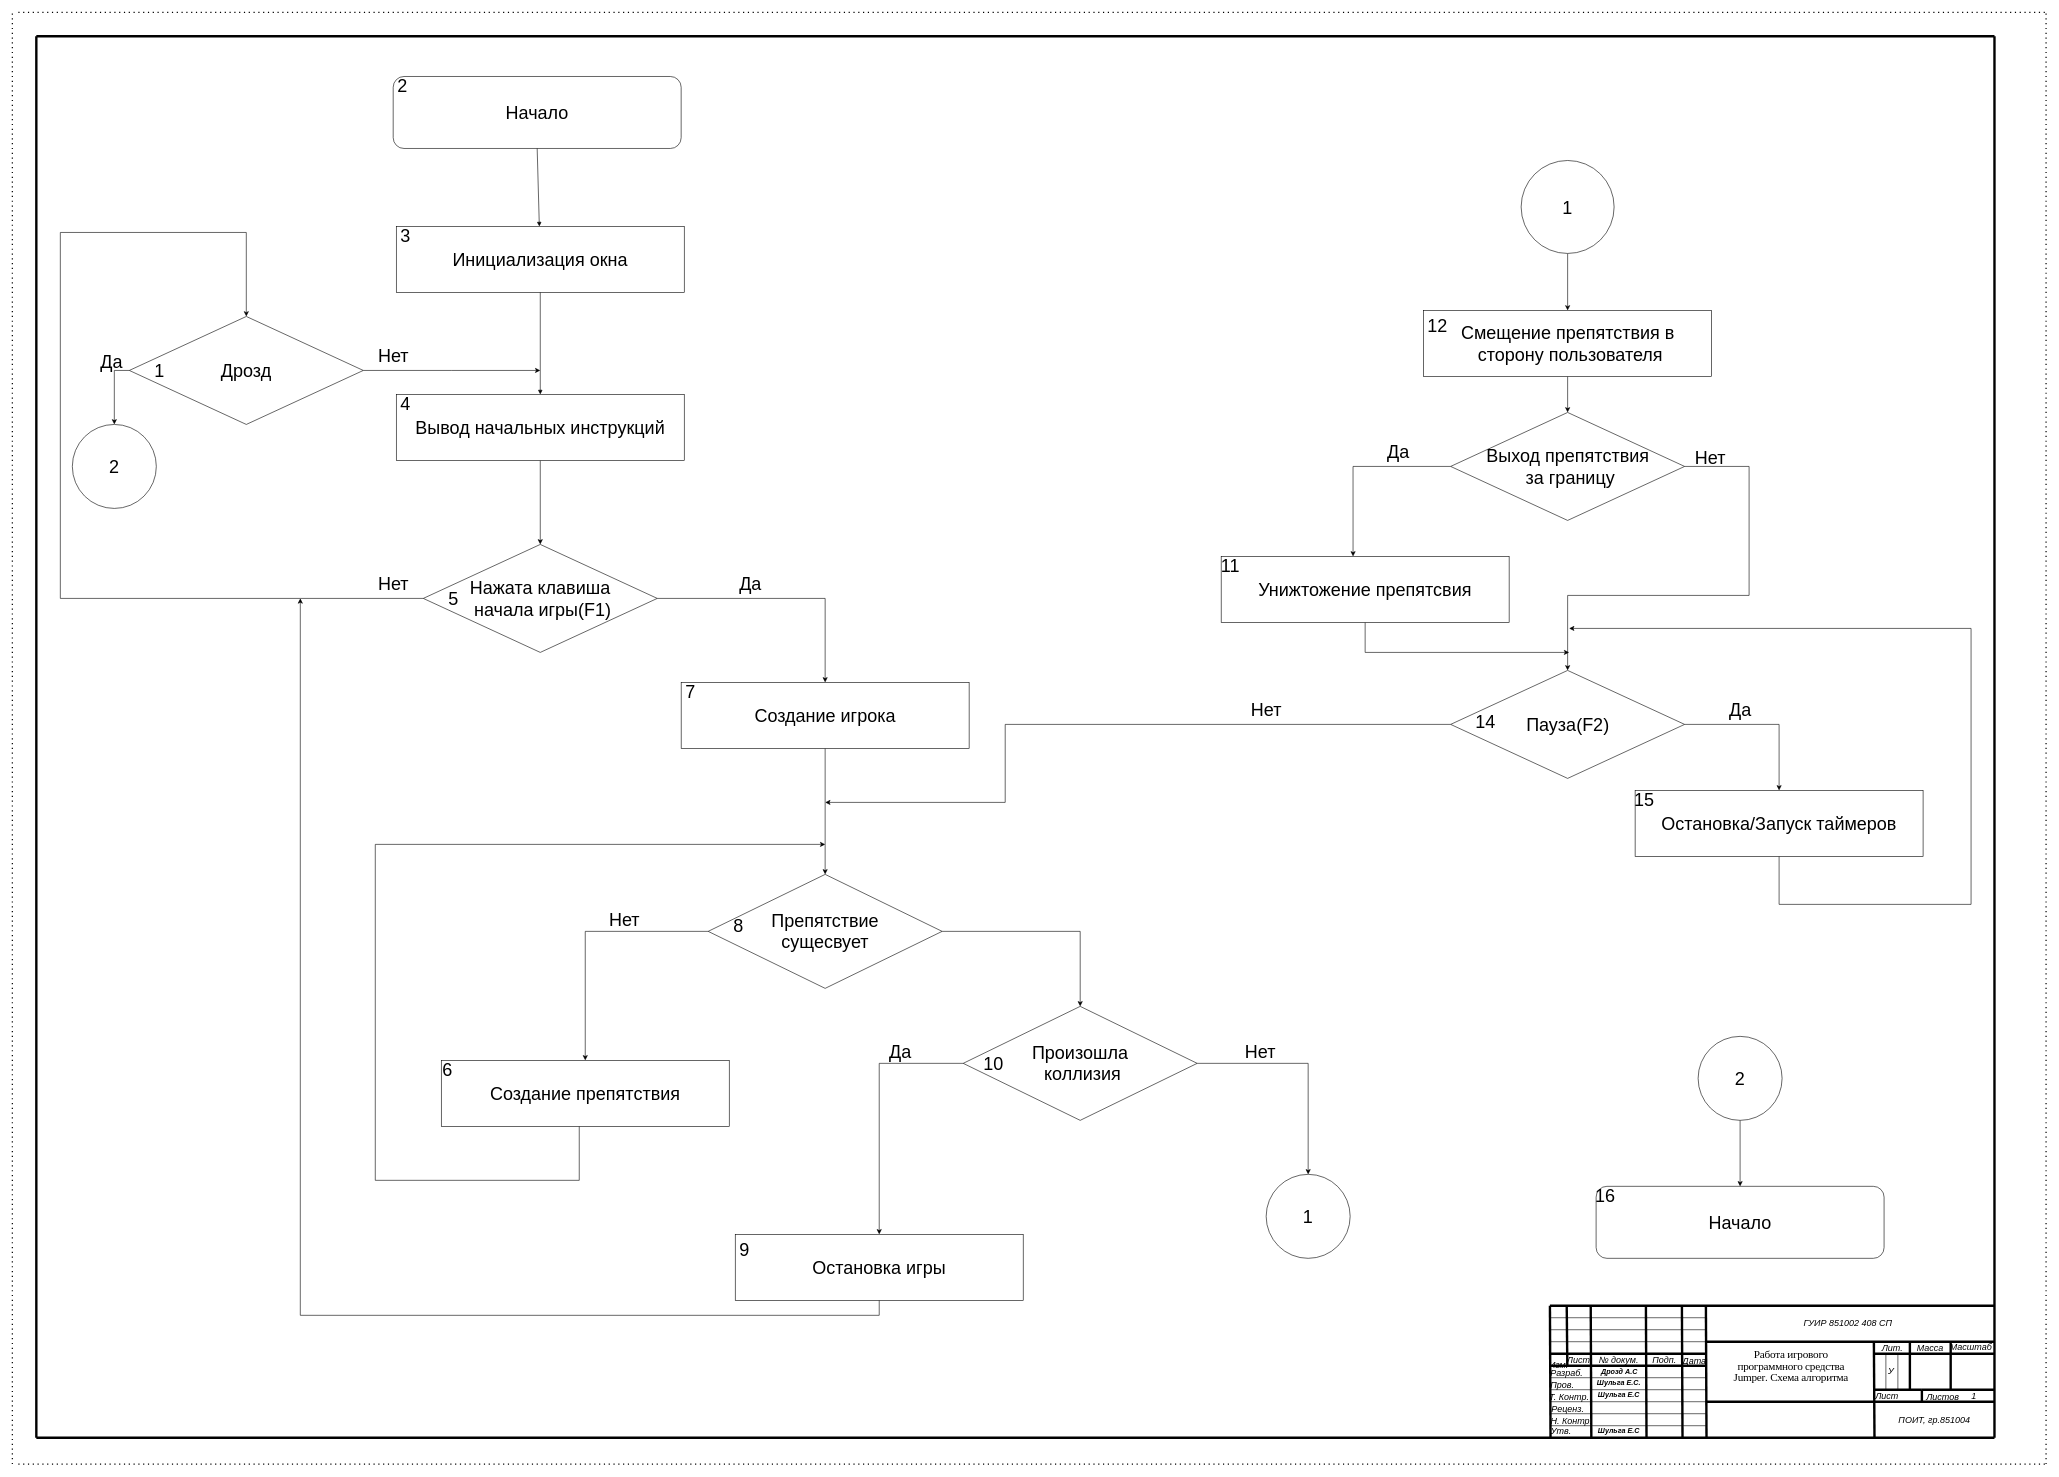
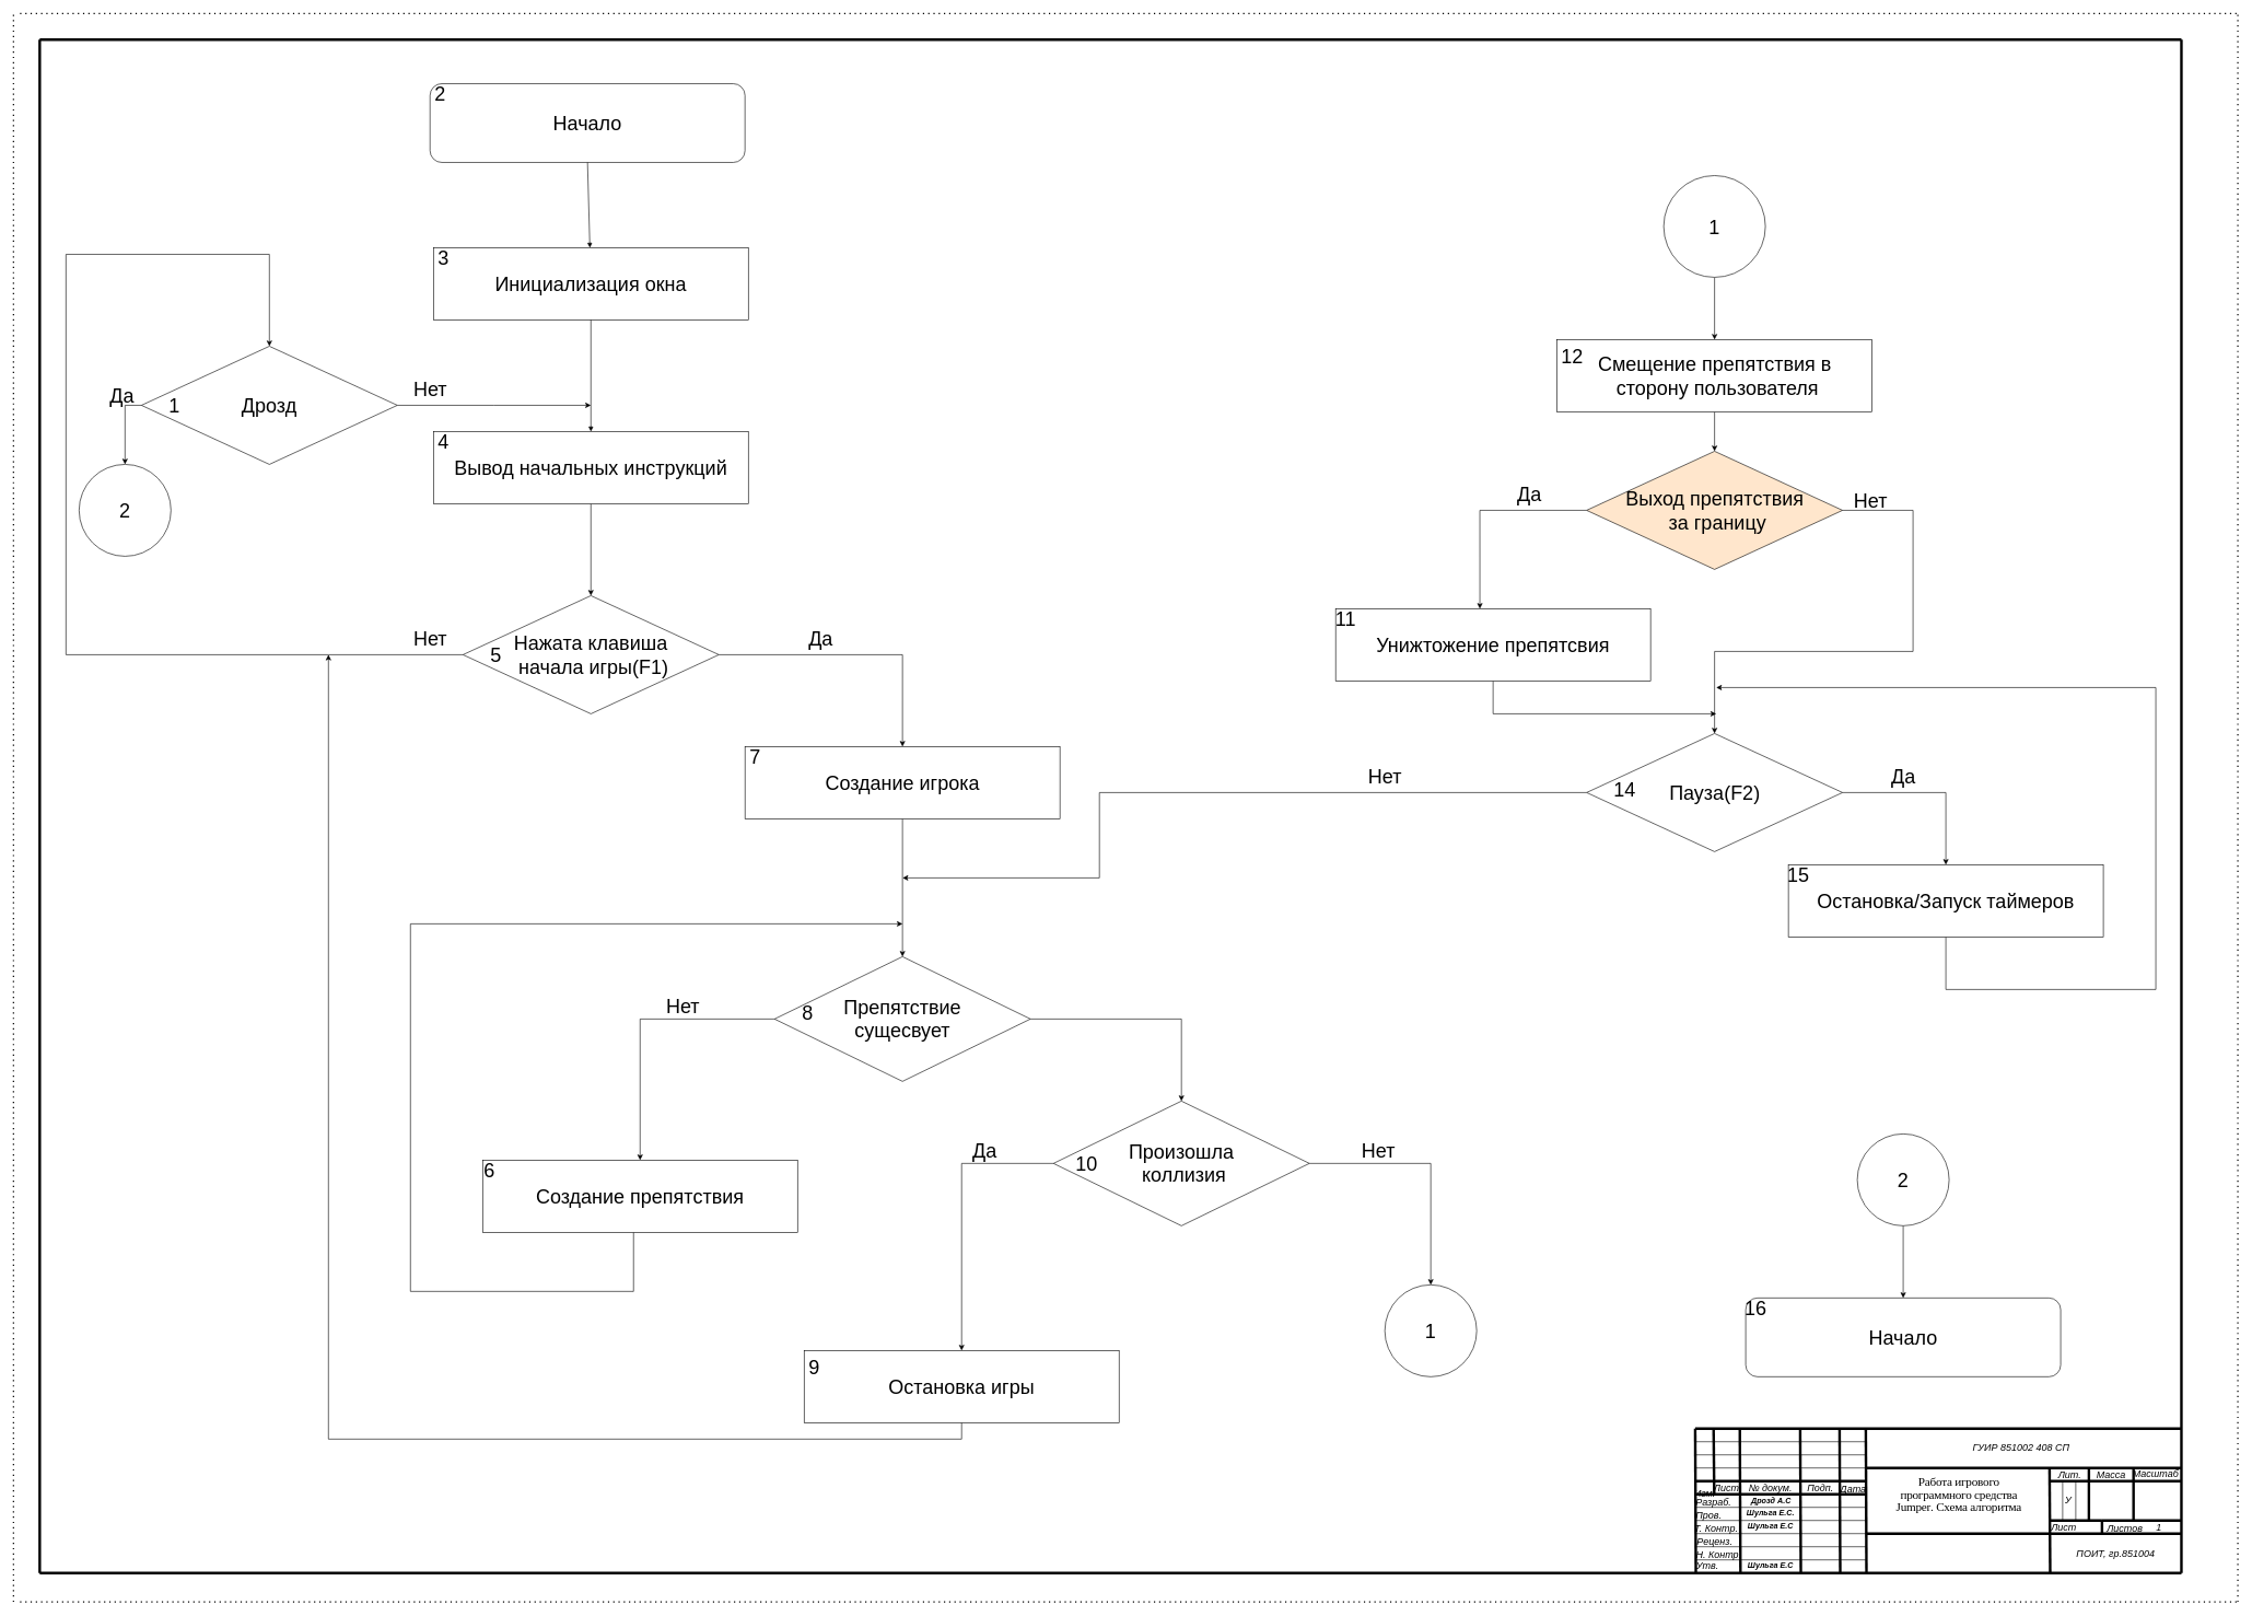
- <mxCell id="34" value="&lt;span style=&quot;font-size: 30px&quot;&gt;Выход препятствия&lt;br&gt;&amp;nbsp;за границу&lt;/span&gt;" style="rhombus;whiteSpace=wrap;html=1;" vertex="1" parent="1"><mxGeometry x="2417.5" y="687" width="390" height="180" as="geometry" /></mxCell>
+ <mxCell id="34" value="&lt;span style=&quot;font-size: 30px&quot;&gt;Выход препятствия&lt;br&gt;&amp;nbsp;за границу&lt;/span&gt;" style="rhombus;whiteSpace=wrap;html=1;fillColor=#ffe6cc;" vertex="1" parent="1"><mxGeometry x="2417.5" y="687" width="390" height="180" as="geometry" /></mxCell>
